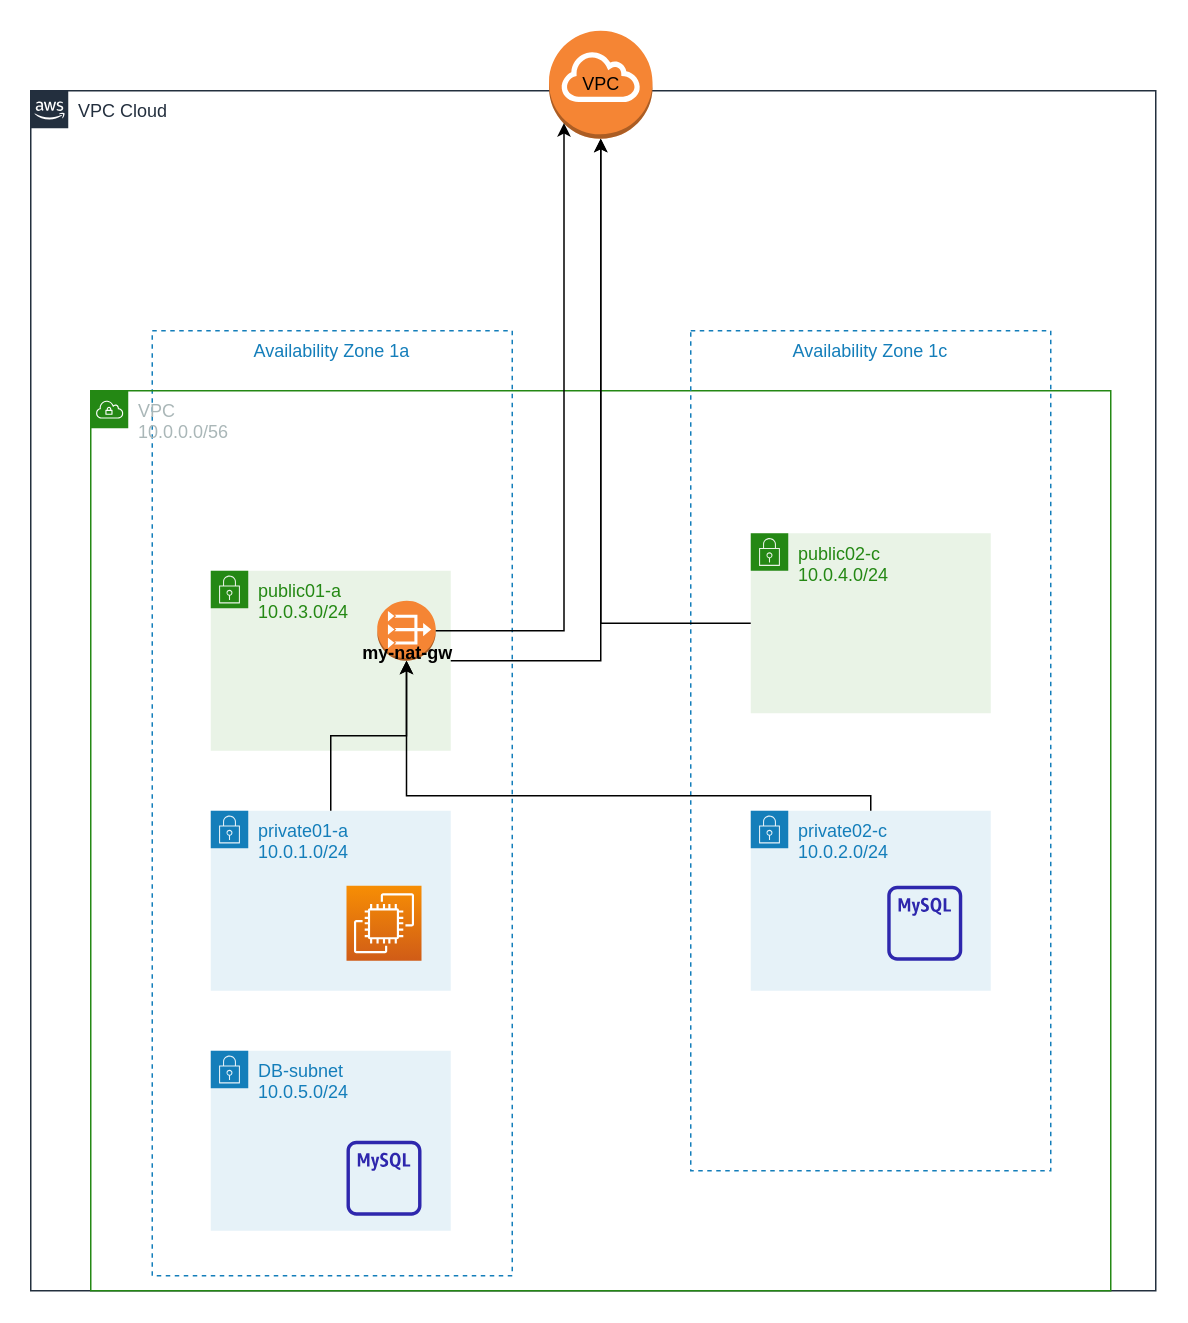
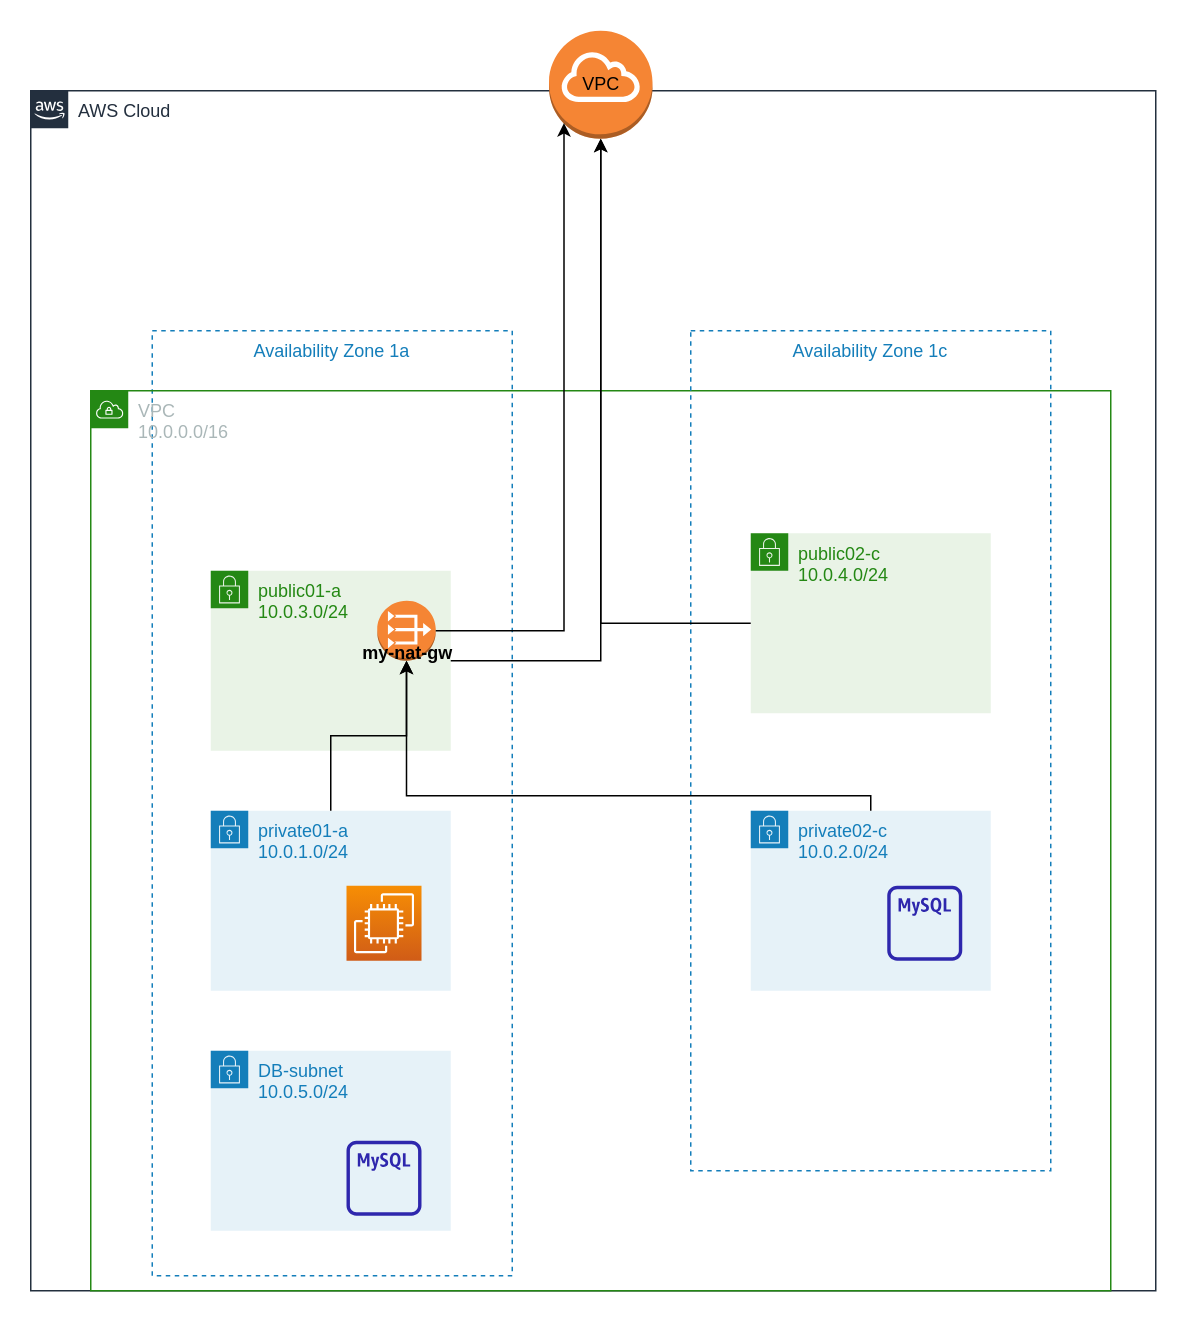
- <mxCell id="2" value="VPC Cloud" style="points=[[0,0],[0.25,0],[0.5,0],[0.75,0],[1,0],[1,0.25],[1,0.5],[1,0.75],[1,1],[0.75,1],[0.5,1],[0.25,1],[0,1],[0,0.75],[0,0.5],[0,0.25]];outlineConnect=0;gradientColor=none;html=1;whiteSpace=wrap;fontSize=12;fontStyle=0;container=1;pointerEvents=0;collapsible=0;recursiveResize=0;shape=mxgraph.aws4.group;grIcon=mxgraph.aws4.group_aws_cloud_alt;strokeColor=#232F3E;fillColor=none;verticalAlign=top;align=left;spacingLeft=30;fontColor=#232F3E;dashed=0;" vertex="1" parent="1"><mxGeometry x="20" y="60" width="750" height="800" as="geometry" /></mxCell>
+ <mxCell id="2" value="AWS Cloud" style="points=[[0,0],[0.25,0],[0.5,0],[0.75,0],[1,0],[1,0.25],[1,0.5],[1,0.75],[1,1],[0.75,1],[0.5,1],[0.25,1],[0,1],[0,0.75],[0,0.5],[0,0.25]];outlineConnect=0;gradientColor=none;html=1;whiteSpace=wrap;fontSize=12;fontStyle=0;container=1;pointerEvents=0;collapsible=0;recursiveResize=0;shape=mxgraph.aws4.group;grIcon=mxgraph.aws4.group_aws_cloud_alt;strokeColor=#232F3E;fillColor=none;verticalAlign=top;align=left;spacingLeft=30;fontColor=#232F3E;dashed=0;" vertex="1" parent="1"><mxGeometry x="20" y="60" width="750" height="800" as="geometry" /></mxCell>
- <mxCell id="4" value="VPC&lt;br&gt;10.0.0.0/56" style="points=[[0,0],[0.25,0],[0.5,0],[0.75,0],[1,0],[1,0.25],[1,0.5],[1,0.75],[1,1],[0.75,1],[0.5,1],[0.25,1],[0,1],[0,0.75],[0,0.5],[0,0.25]];outlineConnect=0;gradientColor=none;html=1;whiteSpace=wrap;fontSize=12;fontStyle=0;container=1;pointerEvents=0;collapsible=0;recursiveResize=0;shape=mxgraph.aws4.group;grIcon=mxgraph.aws4.group_vpc;strokeColor=#248814;fillColor=none;verticalAlign=top;align=left;spacingLeft=30;fontColor=#AAB7B8;dashed=0;" vertex="1" parent="2"><mxGeometry x="40" y="200" width="680" height="600" as="geometry" /></mxCell>
+ <mxCell id="4" value="VPC&lt;br&gt;10.0.0.0/16" style="points=[[0,0],[0.25,0],[0.5,0],[0.75,0],[1,0],[1,0.25],[1,0.5],[1,0.75],[1,1],[0.75,1],[0.5,1],[0.25,1],[0,1],[0,0.75],[0,0.5],[0,0.25]];outlineConnect=0;gradientColor=none;html=1;whiteSpace=wrap;fontSize=12;fontStyle=0;container=1;pointerEvents=0;collapsible=0;recursiveResize=0;shape=mxgraph.aws4.group;grIcon=mxgraph.aws4.group_vpc;strokeColor=#248814;fillColor=none;verticalAlign=top;align=left;spacingLeft=30;fontColor=#AAB7B8;dashed=0;" vertex="1" parent="2"><mxGeometry x="40" y="200" width="680" height="600" as="geometry" /></mxCell>
